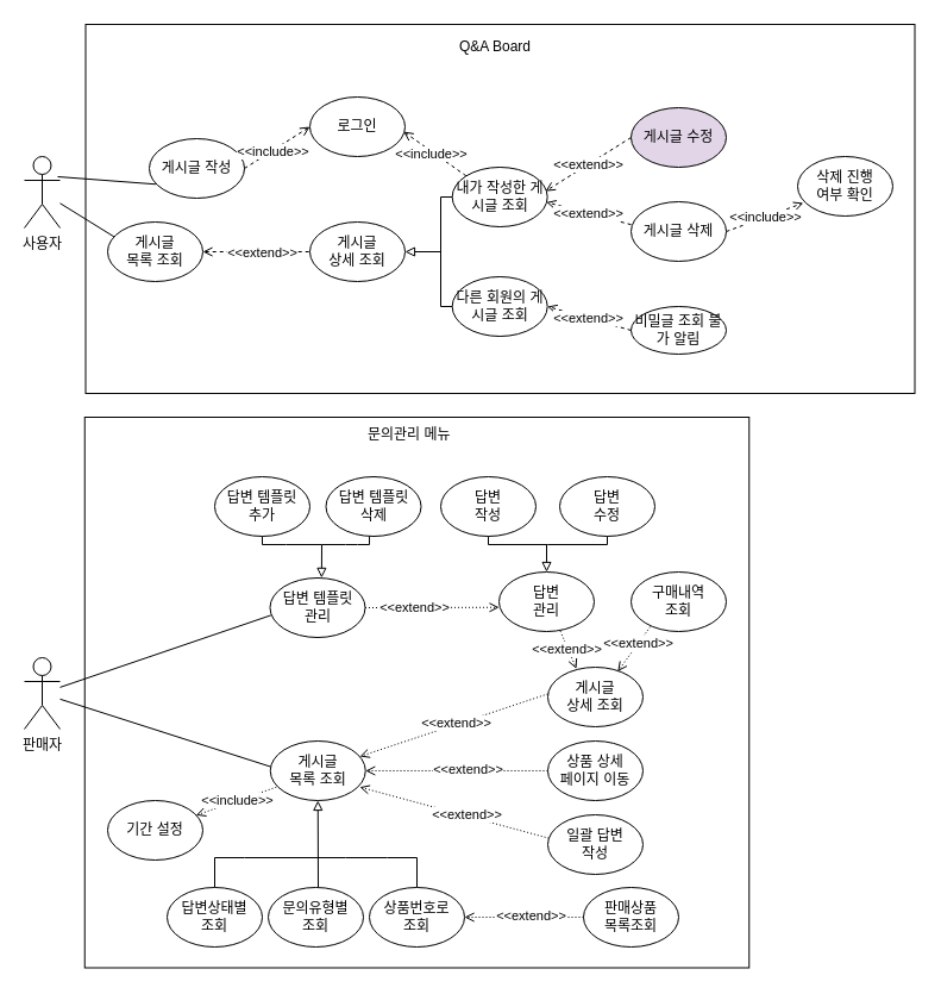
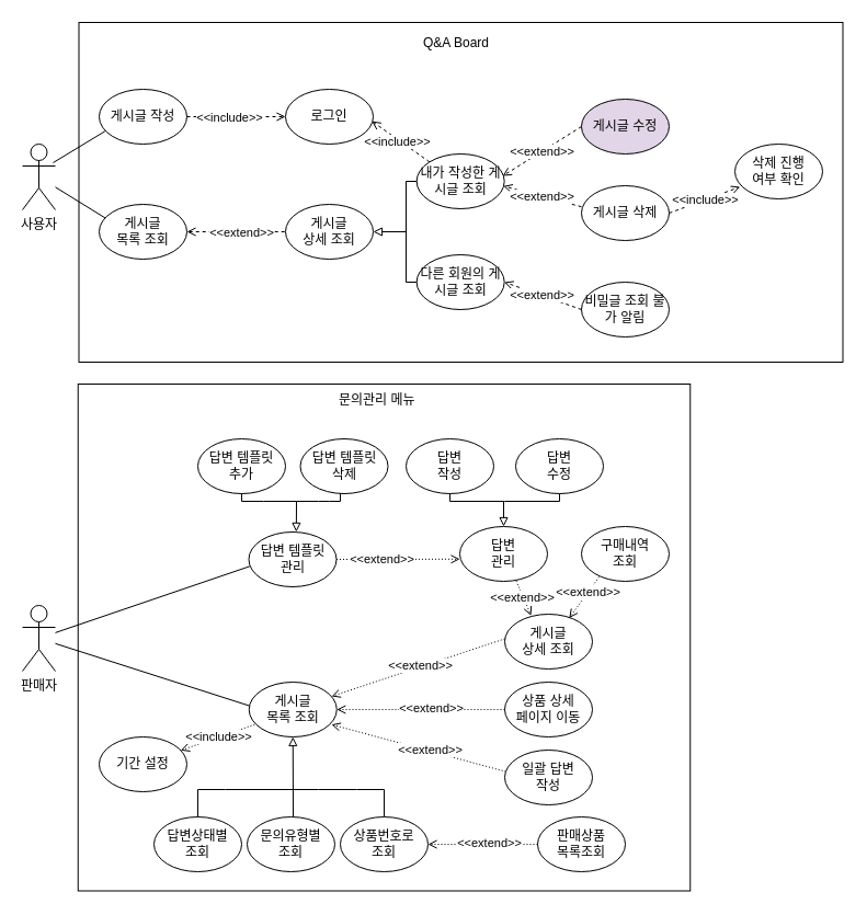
- <mxCell id="51" value="게시글 작성" style="ellipse;whiteSpace=wrap;html=1;" parent="47" vertex="1"><mxGeometry x="35" y="35" width="80" height="50" as="geometry" /></mxCell>
+ <mxCell id="51" value="게시글 작성" style="ellipse;whiteSpace=wrap;html=1;" parent="47" vertex="1"><mxGeometry width="80" height="50" as="geometry" /></mxCell>
- <mxCell id="65" value="비밀글 조회 불가 알림" style="ellipse;whiteSpace=wrap;html=1;" parent="47" vertex="1"><mxGeometry x="440.008" y="176" width="80" height="40" as="geometry" /></mxCell>
+ <mxCell id="65" value="비밀글 조회 불가 알림" style="ellipse;whiteSpace=wrap;html=1;" parent="47" vertex="1"><mxGeometry x="440.008" y="176" width="80" height="50" as="geometry" /></mxCell>
